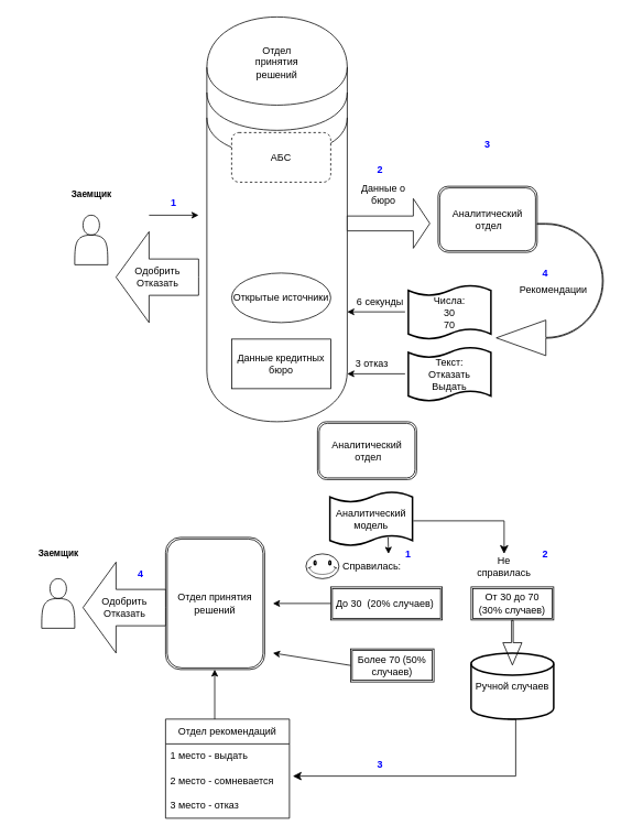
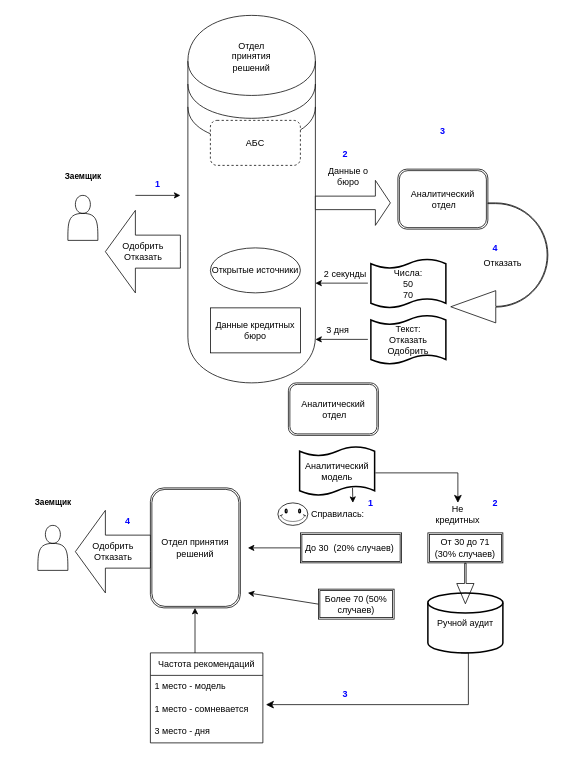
- <mxCell id="16" value="Рекомендации" style="text;html=1;strokeColor=none;fillColor=none;align=center;verticalAlign=middle;whiteSpace=wrap;rounded=0;" parent="1" vertex="1"><mxGeometry x="640" y="335" width="60" height="30" as="geometry" /></mxCell>
+ <mxCell id="16" value="Отказать" style="text;html=1;strokeColor=none;fillColor=none;align=center;verticalAlign=middle;whiteSpace=wrap;rounded=0;" parent="1" vertex="1"><mxGeometry x="640" y="335" width="60" height="30" as="geometry" /></mxCell>
- <mxCell id="19" value="6 секунды" style="text;html=1;strokeColor=none;fillColor=none;align=center;verticalAlign=middle;whiteSpace=wrap;rounded=0;" parent="1" vertex="1"><mxGeometry x="430" y="350" width="60" height="30" as="geometry" /></mxCell>
+ <mxCell id="19" value="2 секунды" style="text;html=1;strokeColor=none;fillColor=none;align=center;verticalAlign=middle;whiteSpace=wrap;rounded=0;" parent="1" vertex="1"><mxGeometry x="430" y="350" width="60" height="30" as="geometry" /></mxCell>
- <mxCell id="13" value="Числа:&lt;br&gt;30&lt;br&gt;70" style="shape=tape;whiteSpace=wrap;html=1;strokeWidth=2;size=0.19" parent="1" vertex="1"><mxGeometry x="494" y="345" width="100" height="65" as="geometry" /></mxCell>
+ <mxCell id="13" value="Числа:&lt;br&gt;50&lt;br&gt;70" style="shape=tape;whiteSpace=wrap;html=1;strokeWidth=2;size=0.19" parent="1" vertex="1"><mxGeometry x="494" y="345" width="100" height="65" as="geometry" /></mxCell>
- <mxCell id="20" value="3 отказ" style="text;html=1;strokeColor=none;fillColor=none;align=center;verticalAlign=middle;whiteSpace=wrap;rounded=0;" parent="1" vertex="1"><mxGeometry x="420" y="425" width="60" height="30" as="geometry" /></mxCell>
+ <mxCell id="20" value="3 дня" style="text;html=1;strokeColor=none;fillColor=none;align=center;verticalAlign=middle;whiteSpace=wrap;rounded=0;" parent="1" vertex="1"><mxGeometry x="420" y="425" width="60" height="30" as="geometry" /></mxCell>
- <mxCell id="14" value="Текст:&lt;br&gt;Отказать&lt;br&gt;Выдать" style="shape=tape;whiteSpace=wrap;html=1;strokeWidth=2;size=0.19" parent="1" vertex="1"><mxGeometry x="494" y="420" width="100" height="65" as="geometry" /></mxCell>
+ <mxCell id="14" value="Текст:&lt;br&gt;Отказать&lt;br&gt;Одобрить" style="shape=tape;whiteSpace=wrap;html=1;strokeWidth=2;size=0.19" parent="1" vertex="1"><mxGeometry x="494" y="420" width="100" height="65" as="geometry" /></mxCell>
- <mxCell id="42" value="Не справилась" style="text;html=1;strokeColor=none;fillColor=none;align=center;verticalAlign=middle;whiteSpace=wrap;rounded=0;" vertex="1" parent="1"><mxGeometry x="580" y="670" width="60" height="30" as="geometry" /></mxCell>
+ <mxCell id="42" value="Не кредитных" style="text;html=1;strokeColor=none;fillColor=none;align=center;verticalAlign=middle;whiteSpace=wrap;rounded=0;" vertex="1" parent="1"><mxGeometry x="580" y="670" width="60" height="30" as="geometry" /></mxCell>
- <mxCell id="28" value="От 30 до 70 (30% случаев)" style="shape=ext;double=1;rounded=0;whiteSpace=wrap;html=1;" vertex="1" parent="1"><mxGeometry x="570" y="710" width="100" height="40" as="geometry" /></mxCell>
+ <mxCell id="28" value="От 30 до 71 (30% случаев)" style="shape=ext;double=1;rounded=0;whiteSpace=wrap;html=1;" vertex="1" parent="1"><mxGeometry x="570" y="710" width="100" height="40" as="geometry" /></mxCell>
- <mxCell id="33" value="Ручной случаев" style="strokeWidth=2;html=1;shape=mxgraph.flowchart.database;whiteSpace=wrap;" vertex="1" parent="1"><mxGeometry x="570" y="790" width="100" height="80" as="geometry" /></mxCell>
+ <mxCell id="33" value="Ручной аудит" style="strokeWidth=2;html=1;shape=mxgraph.flowchart.database;whiteSpace=wrap;" vertex="1" parent="1"><mxGeometry x="570" y="790" width="100" height="80" as="geometry" /></mxCell>
- <mxCell id="37" value="Отдел рекомендаций" style="swimlane;fontStyle=0;childLayout=stackLayout;horizontal=1;startSize=30;horizontalStack=0;resizeParent=1;resizeParentMax=0;resizeLast=0;collapsible=1;marginBottom=0;whiteSpace=wrap;html=1;" vertex="1" parent="1"><mxGeometry x="200" y="870" width="150" height="120" as="geometry"><mxRectangle x="580" y="585" width="170" height="30" as="alternateBounds" /></mxGeometry></mxCell>
+ <mxCell id="37" value="Частота рекомендаций" style="swimlane;fontStyle=0;childLayout=stackLayout;horizontal=1;startSize=30;horizontalStack=0;resizeParent=1;resizeParentMax=0;resizeLast=0;collapsible=1;marginBottom=0;whiteSpace=wrap;html=1;" vertex="1" parent="1"><mxGeometry x="200" y="870" width="150" height="120" as="geometry"><mxRectangle x="580" y="585" width="170" height="30" as="alternateBounds" /></mxGeometry></mxCell>
- <mxCell id="38" value="1 место - выдать" style="text;strokeColor=none;fillColor=none;align=left;verticalAlign=middle;spacingLeft=4;spacingRight=4;overflow=hidden;points=[[0,0.5],[1,0.5]];portConstraint=eastwest;rotatable=0;whiteSpace=wrap;html=1;" vertex="1" parent="37"><mxGeometry y="30" width="150" height="30" as="geometry" /></mxCell>
+ <mxCell id="38" value="1 место - модель" style="text;strokeColor=none;fillColor=none;align=left;verticalAlign=middle;spacingLeft=4;spacingRight=4;overflow=hidden;points=[[0,0.5],[1,0.5]];portConstraint=eastwest;rotatable=0;whiteSpace=wrap;html=1;" vertex="1" parent="37"><mxGeometry y="30" width="150" height="30" as="geometry" /></mxCell>
- <mxCell id="39" value="2 место - сомневается" style="text;strokeColor=none;fillColor=none;align=left;verticalAlign=middle;spacingLeft=4;spacingRight=4;overflow=hidden;points=[[0,0.5],[1,0.5]];portConstraint=eastwest;rotatable=0;whiteSpace=wrap;html=1;" vertex="1" parent="37"><mxGeometry y="60" width="150" height="30" as="geometry" /></mxCell>
+ <mxCell id="39" value="1 место - сомневается" style="text;strokeColor=none;fillColor=none;align=left;verticalAlign=middle;spacingLeft=4;spacingRight=4;overflow=hidden;points=[[0,0.5],[1,0.5]];portConstraint=eastwest;rotatable=0;whiteSpace=wrap;html=1;" vertex="1" parent="37"><mxGeometry y="60" width="150" height="30" as="geometry" /></mxCell>
- <mxCell id="40" value="3 место - отказ" style="text;strokeColor=none;fillColor=none;align=left;verticalAlign=middle;spacingLeft=4;spacingRight=4;overflow=hidden;points=[[0,0.5],[1,0.5]];portConstraint=eastwest;rotatable=0;whiteSpace=wrap;html=1;" vertex="1" parent="37"><mxGeometry y="90" width="150" height="30" as="geometry" /></mxCell>
+ <mxCell id="40" value="3 место - дня" style="text;strokeColor=none;fillColor=none;align=left;verticalAlign=middle;spacingLeft=4;spacingRight=4;overflow=hidden;points=[[0,0.5],[1,0.5]];portConstraint=eastwest;rotatable=0;whiteSpace=wrap;html=1;" vertex="1" parent="37"><mxGeometry y="90" width="150" height="30" as="geometry" /></mxCell>
